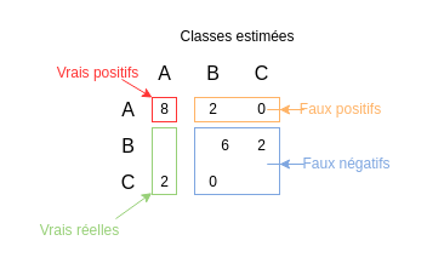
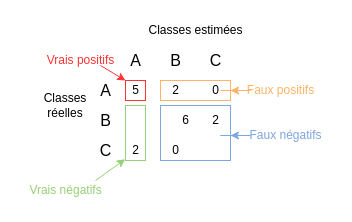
- <mxCell id="12" value="8" style="text;html=1;align=center;verticalAlign=middle;resizable=0;points=[];autosize=1;strokeColor=none;rounded=0;" parent="1" vertex="1"><mxGeometry x="125" y="80" width="20" height="20" as="geometry" /></mxCell>
+ <mxCell id="12" value="5" style="text;html=1;align=center;verticalAlign=middle;resizable=0;points=[];autosize=1;strokeColor=none;rounded=0;" parent="1" vertex="1"><mxGeometry x="125" y="80" width="20" height="20" as="geometry" /></mxCell>
+ <mxCell id="19" value="Classes réelles" style="text;html=1;strokeColor=none;fillColor=none;align=center;verticalAlign=middle;whiteSpace=wrap;rounded=0;fontColor=#000000;" parent="1" vertex="1"><mxGeometry x="40" y="90" width="50" height="30" as="geometry" /></mxCell>
- <mxCell id="24" value="&lt;font color=&quot;#97D077&quot;&gt;Vrais réelles&lt;/font&gt;" style="text;html=1;align=center;verticalAlign=middle;resizable=0;points=[];autosize=1;strokeColor=none;" vertex="1" parent="1"><mxGeometry x="20" y="180" width="90" height="20" as="geometry" /></mxCell>
+ <mxCell id="24" value="&lt;font color=&quot;#97D077&quot;&gt;Vrais négatifs&lt;/font&gt;" style="text;html=1;align=center;verticalAlign=middle;resizable=0;points=[];autosize=1;strokeColor=none;" vertex="1" parent="1"><mxGeometry x="20" y="180" width="90" height="20" as="geometry" /></mxCell>
